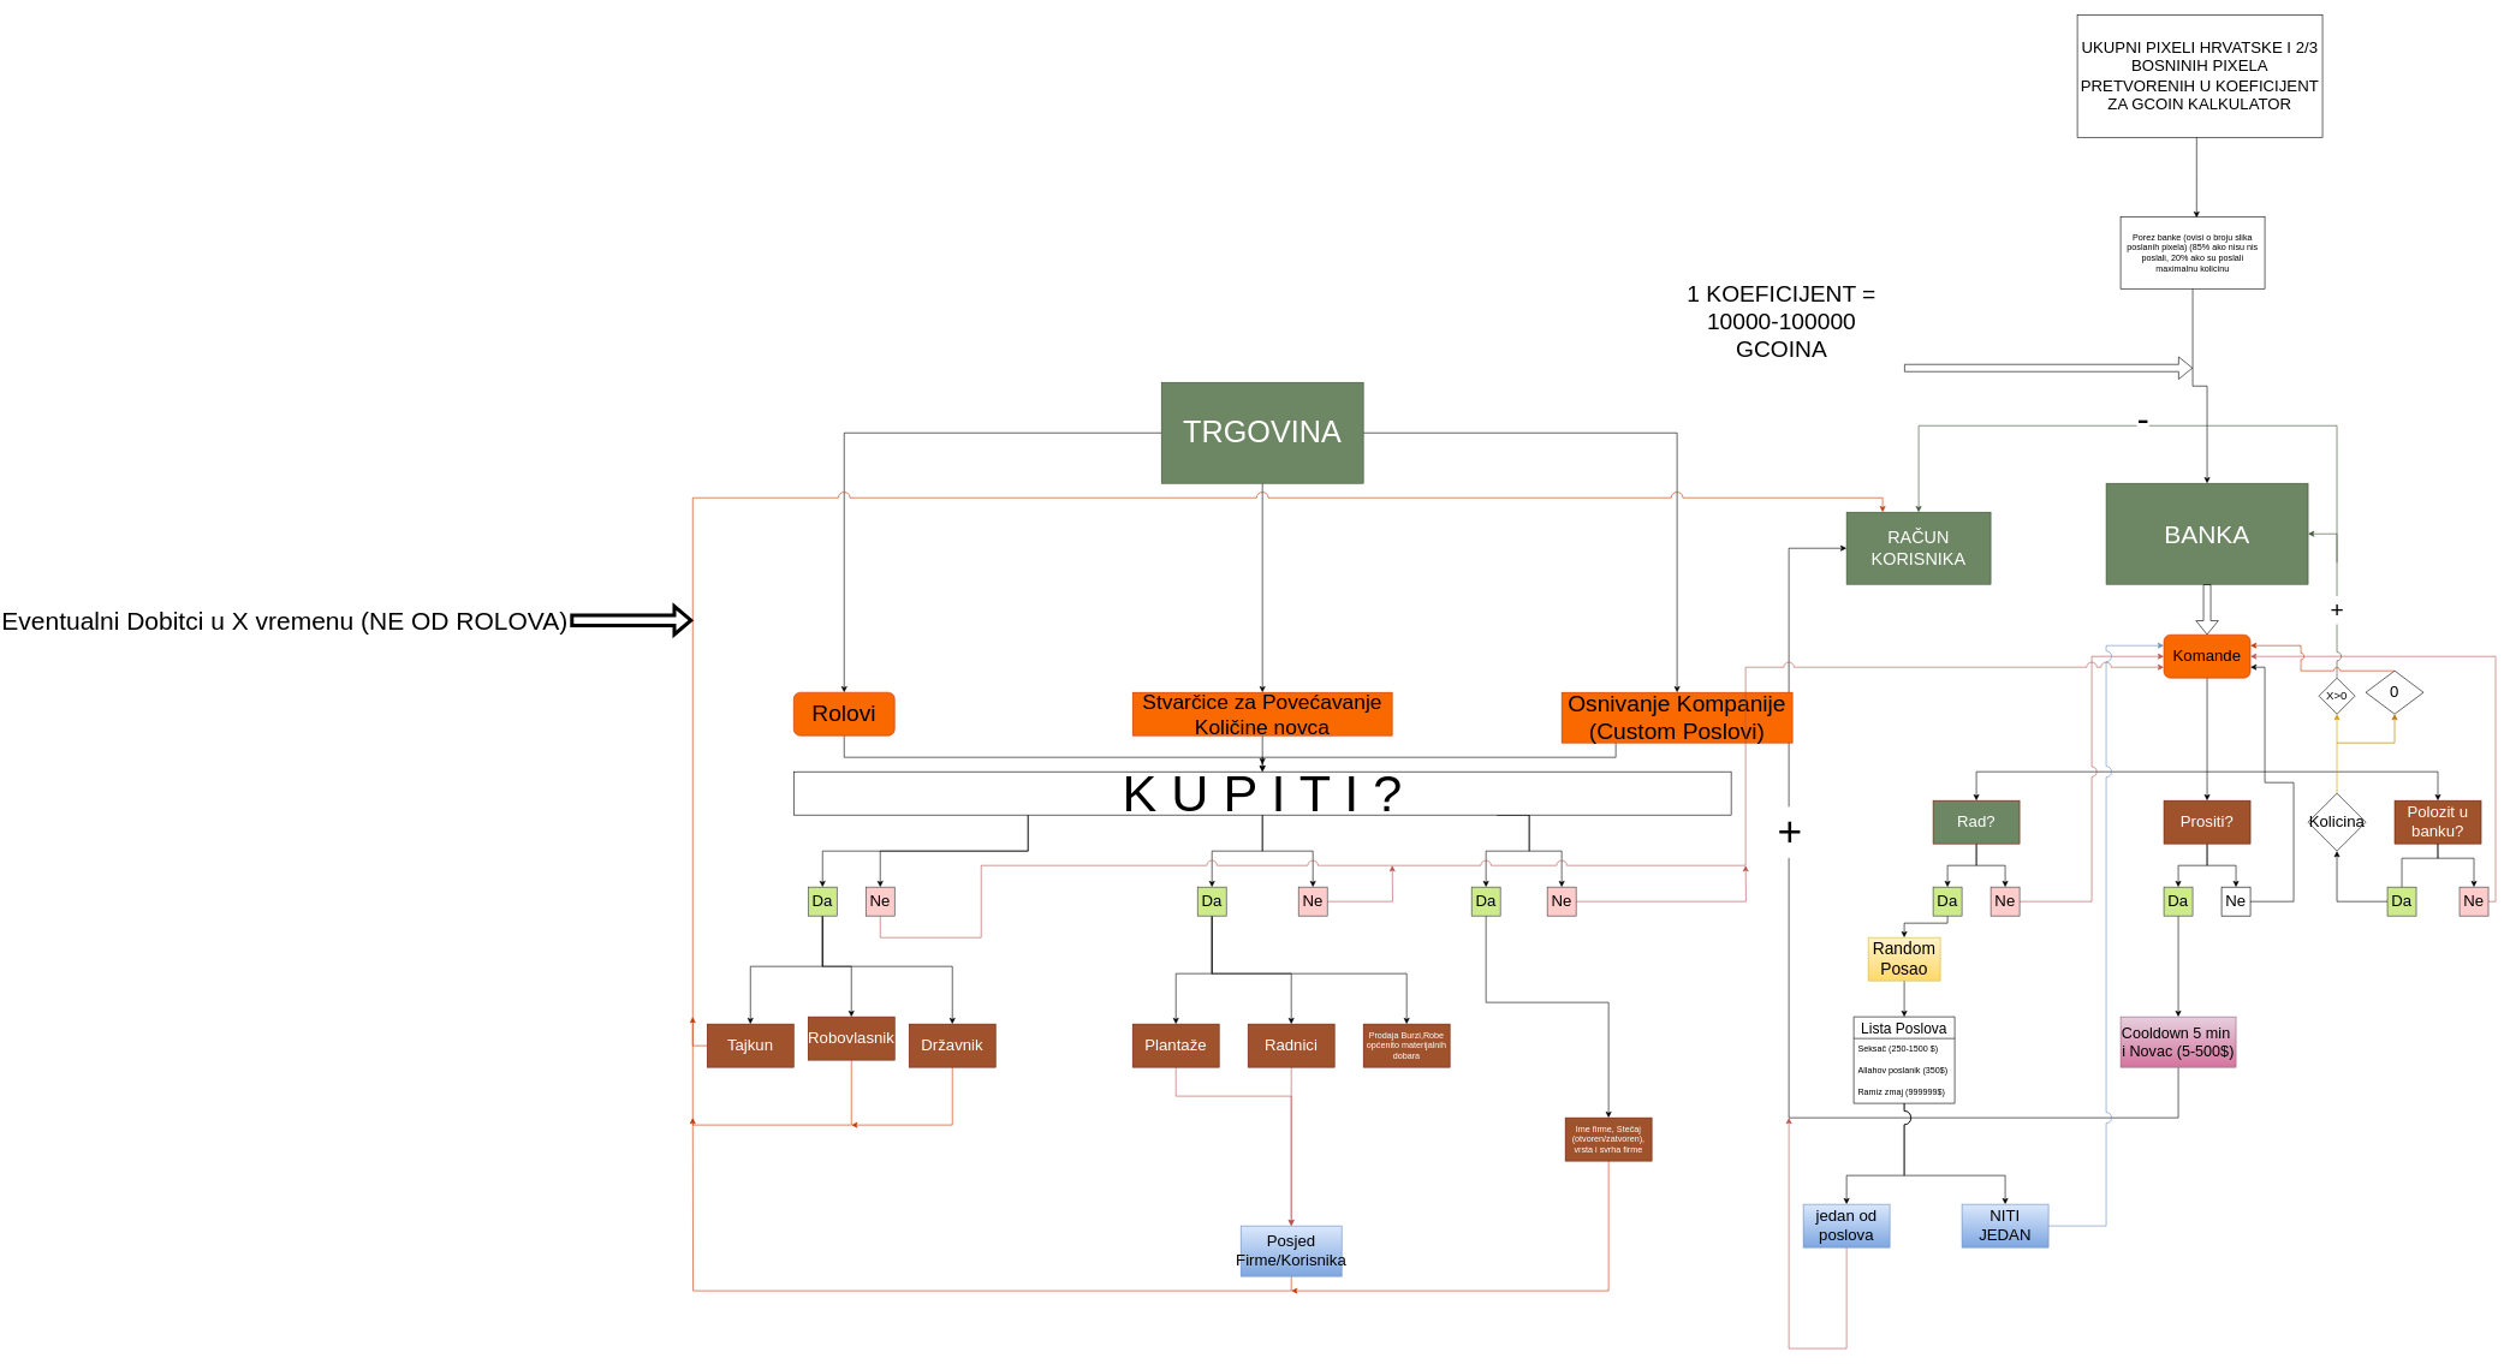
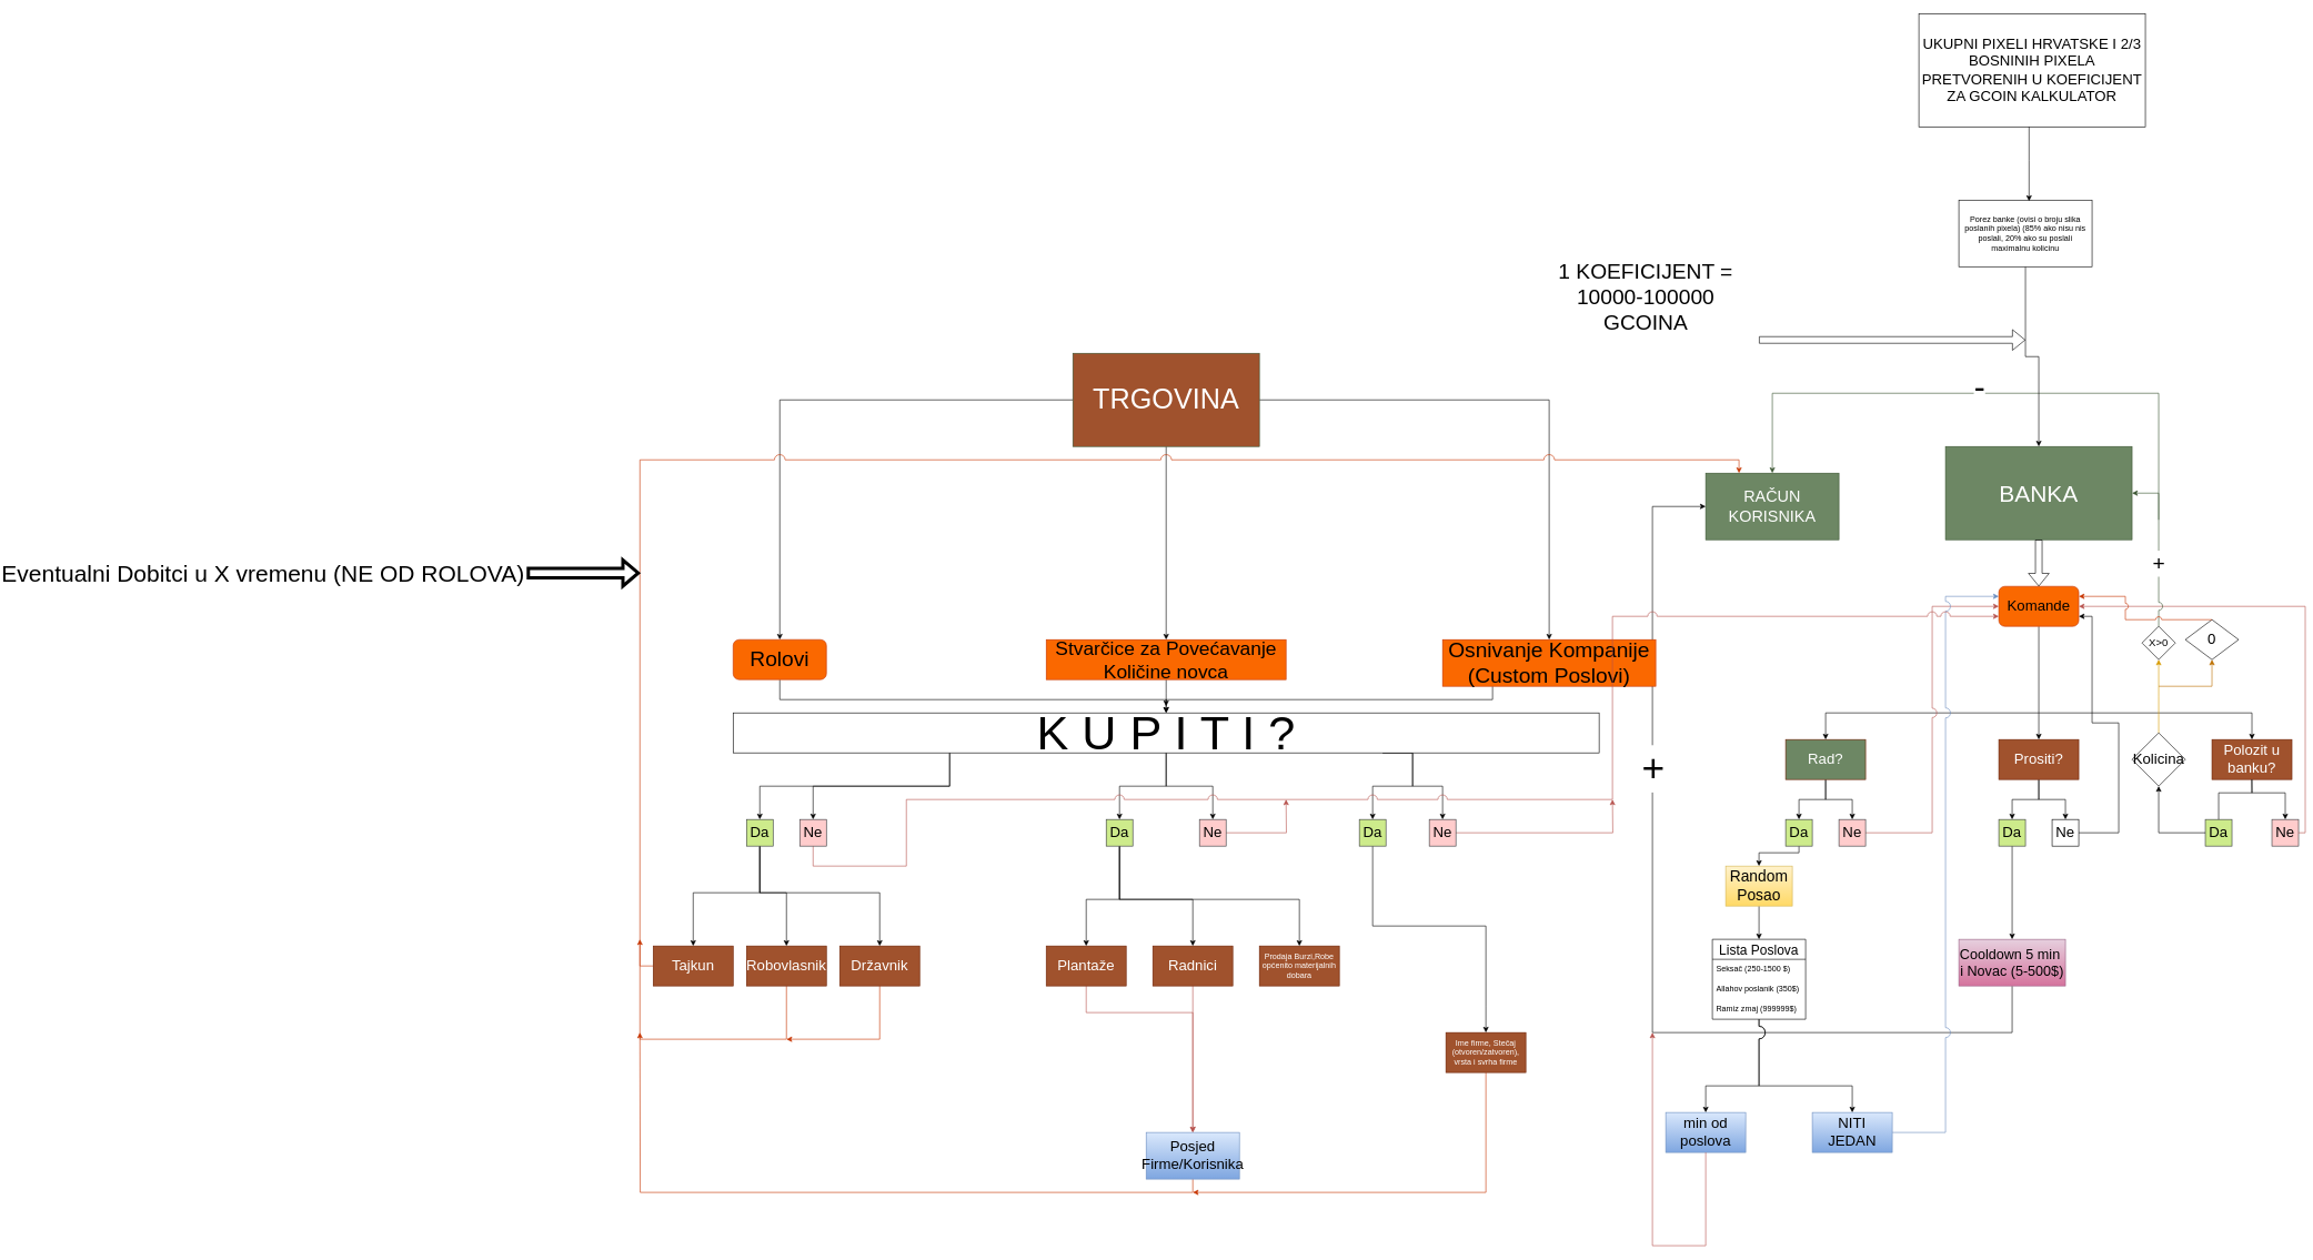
- <mxCell id="56" value="&lt;div style=&quot;font-size: 42px;&quot;&gt;TRGOVINA&lt;/div&gt;" style="rounded=0;whiteSpace=wrap;html=1;fontSize=42;fillColor=#6d8764;fontColor=#ffffff;strokeColor=#3A5431;" parent="1" vertex="1"><mxGeometry x="840" y="530" width="280" height="140" as="geometry" /></mxCell>
+ <mxCell id="56" value="&lt;div style=&quot;font-size: 42px;&quot;&gt;TRGOVINA&lt;/div&gt;" style="rounded=0;whiteSpace=wrap;html=1;fontSize=42;fillColor=#a0522d;fontColor=#ffffff;strokeColor=#3A5431;" parent="1" vertex="1"><mxGeometry x="840" y="530" width="280" height="140" as="geometry" /></mxCell>
- <mxCell id="72" value="Robovlasnik" style="rounded=0;whiteSpace=wrap;html=1;fontSize=22;fillColor=#a0522d;fontColor=#ffffff;strokeColor=#6D1F00;" parent="1" vertex="1"><mxGeometry x="350" y="1410" width="120" height="60" as="geometry" /></mxCell>
+ <mxCell id="72" value="Robovlasnik" style="rounded=0;whiteSpace=wrap;html=1;fontSize=22;fillColor=#a0522d;fontColor=#ffffff;strokeColor=#6D1F00;" parent="1" vertex="1"><mxGeometry x="350" y="1420" width="120" height="60" as="geometry" /></mxCell>
- <mxCell id="49" value="jedan od poslova" style="rounded=0;whiteSpace=wrap;html=1;fontSize=22;fillColor=#dae8fc;gradientColor=#7ea6e0;strokeColor=#6c8ebf;" parent="1" vertex="1"><mxGeometry x="1730" y="1670" width="120" height="60" as="geometry" /></mxCell>
+ <mxCell id="49" value="min od poslova" style="rounded=0;whiteSpace=wrap;html=1;fontSize=22;fillColor=#dae8fc;gradientColor=#7ea6e0;strokeColor=#6c8ebf;" parent="1" vertex="1"><mxGeometry x="1730" y="1670" width="120" height="60" as="geometry" /></mxCell>
